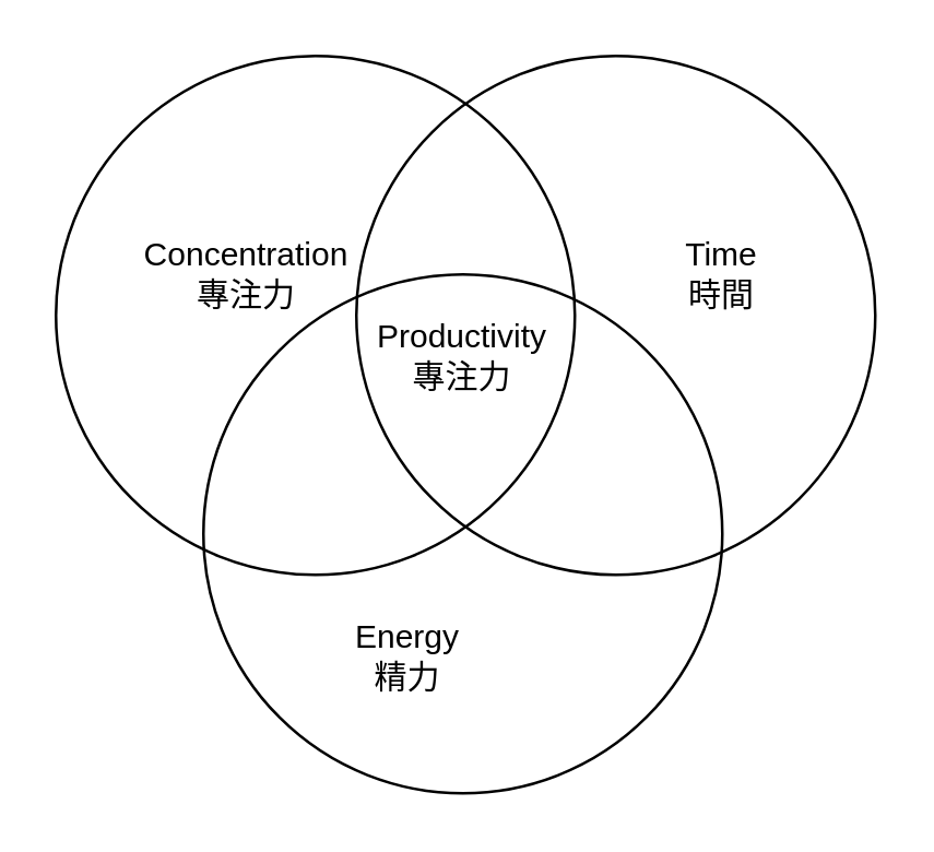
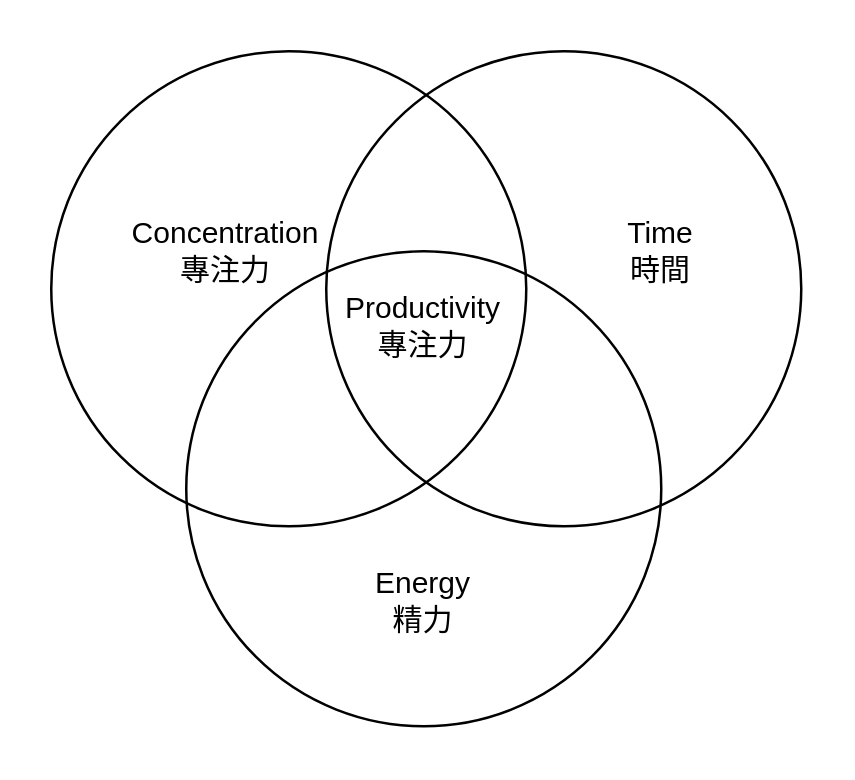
- <mxCell id="6" value="Energy&lt;br&gt;精力" style="text;html=1;strokeColor=none;fillColor=none;align=center;verticalAlign=middle;whiteSpace=wrap;rounded=0;" vertex="1" parent="1"><mxGeometry x="129" y="230" width="40" height="20" as="geometry" /></mxCell>
+ <mxCell id="6" value="Energy&lt;br&gt;精力" style="text;html=1;strokeColor=none;fillColor=none;align=center;verticalAlign=middle;whiteSpace=wrap;rounded=0;" vertex="1" parent="1"><mxGeometry x="149" y="230" width="40" height="20" as="geometry" /></mxCell>
